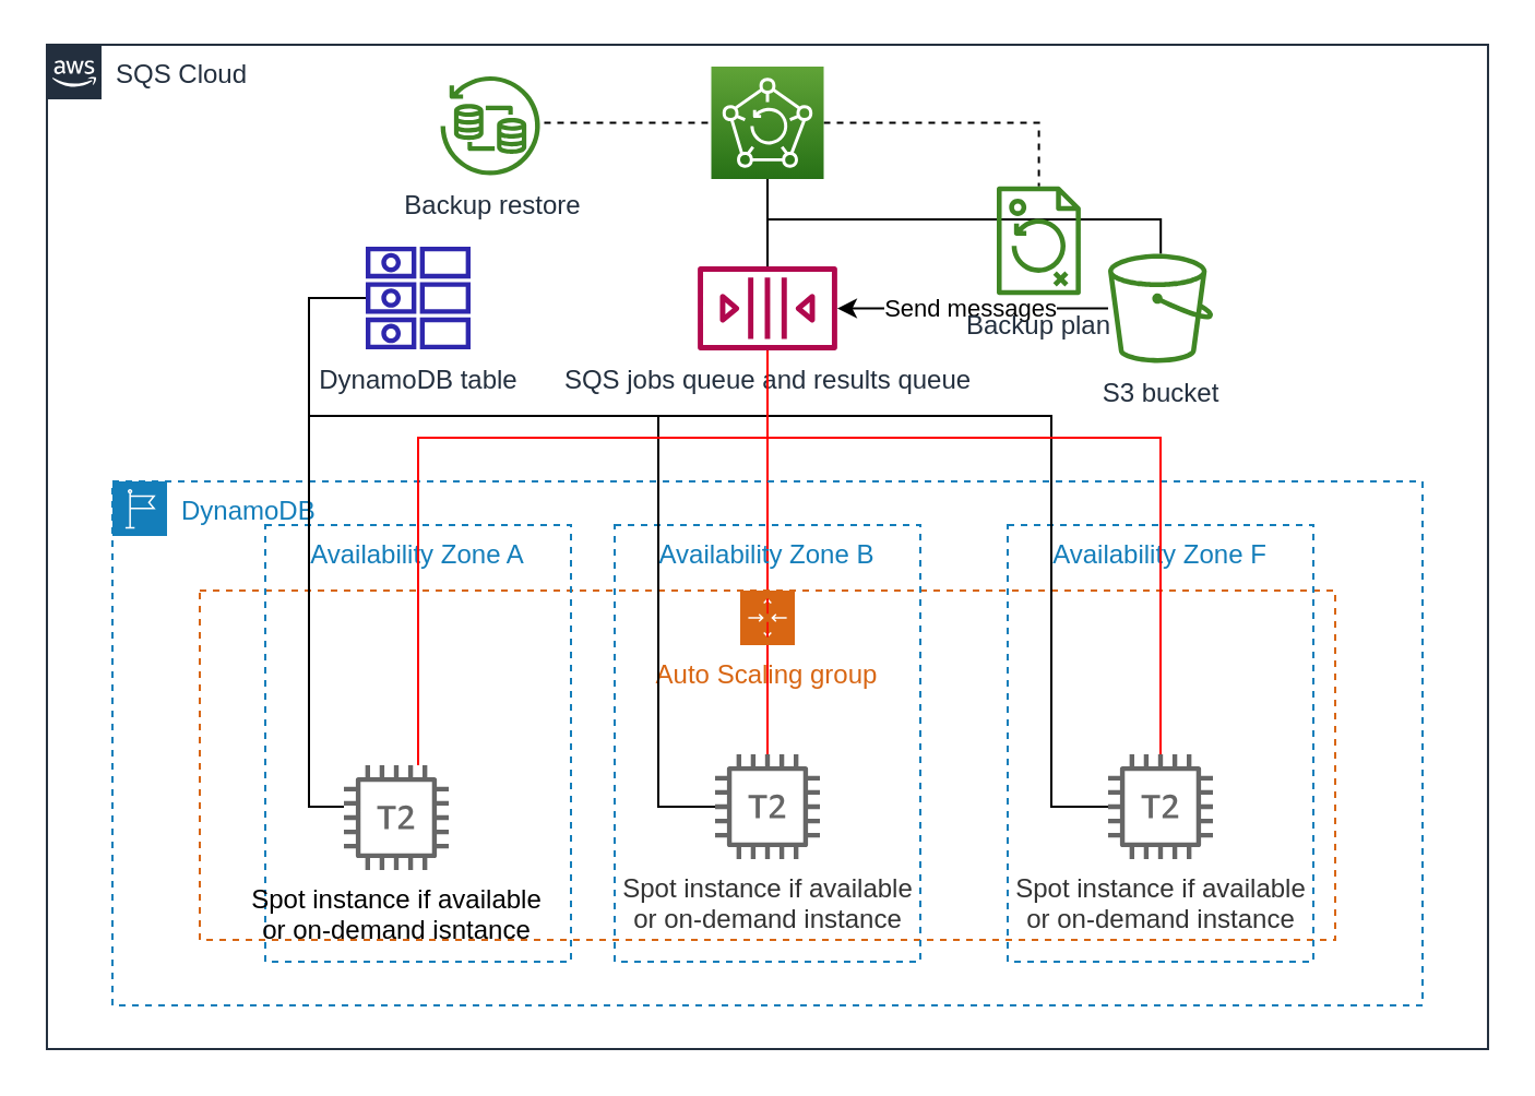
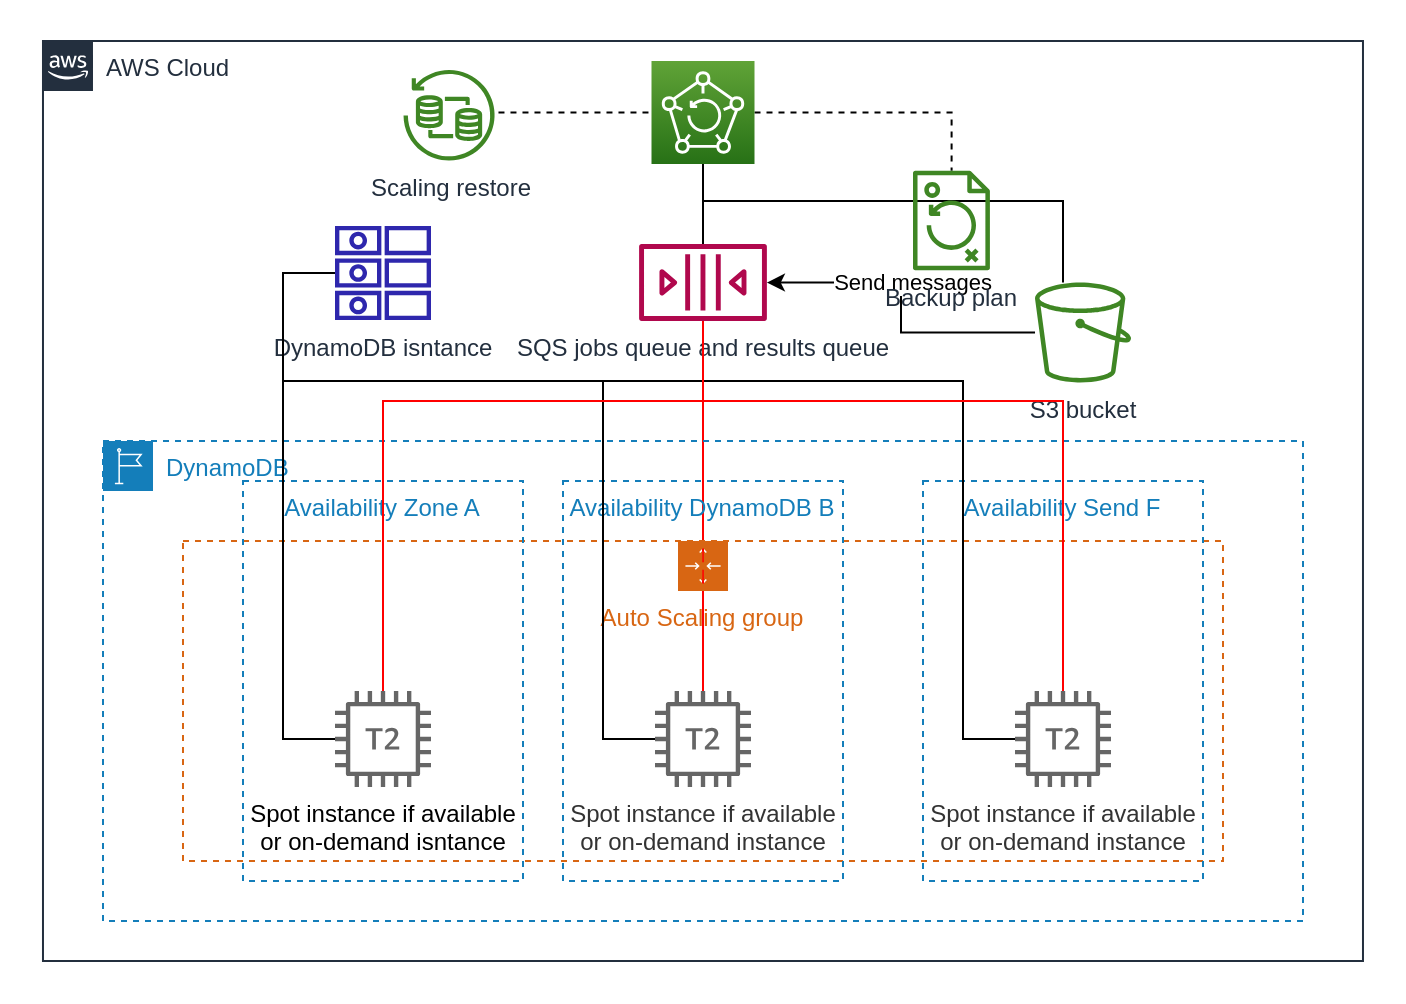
- <mxCell id="2" value="SQS Cloud" style="points=[[0,0],[0.25,0],[0.5,0],[0.75,0],[1,0],[1,0.25],[1,0.5],[1,0.75],[1,1],[0.75,1],[0.5,1],[0.25,1],[0,1],[0,0.75],[0,0.5],[0,0.25]];outlineConnect=0;gradientColor=none;html=1;whiteSpace=wrap;fontSize=12;fontStyle=0;container=0;pointerEvents=0;collapsible=0;recursiveResize=0;shape=mxgraph.aws4.group;grIcon=mxgraph.aws4.group_aws_cloud_alt;strokeColor=#232F3E;fillColor=none;verticalAlign=top;align=left;spacingLeft=30;fontColor=#232F3E;dashed=0;" parent="1" vertex="1"><mxGeometry x="20.99" y="20" width="660" height="460" as="geometry" /></mxCell>
+ <mxCell id="2" value="AWS Cloud" style="points=[[0,0],[0.25,0],[0.5,0],[0.75,0],[1,0],[1,0.25],[1,0.5],[1,0.75],[1,1],[0.75,1],[0.5,1],[0.25,1],[0,1],[0,0.75],[0,0.5],[0,0.25]];outlineConnect=0;gradientColor=none;html=1;whiteSpace=wrap;fontSize=12;fontStyle=0;container=0;pointerEvents=0;collapsible=0;recursiveResize=0;shape=mxgraph.aws4.group;grIcon=mxgraph.aws4.group_aws_cloud_alt;strokeColor=#232F3E;fillColor=none;verticalAlign=top;align=left;spacingLeft=30;fontColor=#232F3E;dashed=0;" parent="1" vertex="1"><mxGeometry x="20.99" y="20" width="660" height="460" as="geometry" /></mxCell>
- <mxCell id="30" value="Backup restore" style="sketch=0;outlineConnect=0;fontColor=#232F3E;gradientColor=none;fillColor=#3F8624;strokeColor=none;dashed=0;verticalLabelPosition=bottom;verticalAlign=top;align=center;html=1;fontSize=12;fontStyle=0;aspect=fixed;pointerEvents=1;shape=mxgraph.aws4.backup_restore;" vertex="1" parent="1"><mxGeometry x="201" y="31.75" width="48" height="48" as="geometry" /></mxCell>
+ <mxCell id="30" value="Scaling restore" style="sketch=0;outlineConnect=0;fontColor=#232F3E;gradientColor=none;fillColor=#3F8624;strokeColor=none;dashed=0;verticalLabelPosition=bottom;verticalAlign=top;align=center;html=1;fontSize=12;fontStyle=0;aspect=fixed;pointerEvents=1;shape=mxgraph.aws4.backup_restore;" vertex="1" parent="1"><mxGeometry x="201" y="31.75" width="48" height="48" as="geometry" /></mxCell>
- <mxCell id="5" value="S3 bucket" style="sketch=0;outlineConnect=0;fontColor=#232F3E;gradientColor=none;fillColor=#3F8624;strokeColor=none;dashed=0;verticalLabelPosition=bottom;verticalAlign=top;align=center;html=1;fontSize=12;fontStyle=0;aspect=fixed;pointerEvents=1;shape=mxgraph.aws4.bucket;" parent="1" vertex="1"><mxGeometry x="507" y="115.75" width="48.08" height="50" as="geometry" /></mxCell>
+ <mxCell id="5" value="S3 bucket" style="sketch=0;outlineConnect=0;fontColor=#232F3E;gradientColor=none;fillColor=#3F8624;strokeColor=none;dashed=0;verticalLabelPosition=bottom;verticalAlign=top;align=center;html=1;fontSize=12;fontStyle=0;aspect=fixed;pointerEvents=1;shape=mxgraph.aws4.bucket;" parent="1" vertex="1"><mxGeometry x="517" y="140.75" width="48.08" height="50" as="geometry" /></mxCell>
- <mxCell id="10" value="DynamoDB table" style="sketch=0;outlineConnect=0;fontColor=#232F3E;gradientColor=none;fillColor=#2E27AD;strokeColor=none;dashed=0;verticalLabelPosition=bottom;verticalAlign=top;align=center;html=1;fontSize=12;fontStyle=0;aspect=fixed;pointerEvents=1;shape=mxgraph.aws4.attributes;" parent="1" vertex="1"><mxGeometry x="167" y="112" width="48" height="48" as="geometry" /></mxCell>
+ <mxCell id="10" value="DynamoDB isntance" style="sketch=0;outlineConnect=0;fontColor=#232F3E;gradientColor=none;fillColor=#2E27AD;strokeColor=none;dashed=0;verticalLabelPosition=bottom;verticalAlign=top;align=center;html=1;fontSize=12;fontStyle=0;aspect=fixed;pointerEvents=1;shape=mxgraph.aws4.attributes;" parent="1" vertex="1"><mxGeometry x="167" y="112" width="48" height="48" as="geometry" /></mxCell>
- <mxCell id="16" value="Availability Zone B" style="fillColor=none;strokeColor=#147EBA;dashed=1;verticalAlign=top;fontStyle=0;fontColor=#147EBA;" parent="11" vertex="1"><mxGeometry x="230" y="20" width="140" height="200" as="geometry" /></mxCell>
+ <mxCell id="16" value="Availability DynamoDB B" style="fillColor=none;strokeColor=#147EBA;dashed=1;verticalAlign=top;fontStyle=0;fontColor=#147EBA;" parent="11" vertex="1"><mxGeometry x="230" y="20" width="140" height="200" as="geometry" /></mxCell>
- <mxCell id="17" value="Availability Zone F" style="fillColor=none;strokeColor=#147EBA;dashed=1;verticalAlign=top;fontStyle=0;fontColor=#147EBA;" parent="11" vertex="1"><mxGeometry x="410" y="20" width="140" height="200" as="geometry" /></mxCell>
+ <mxCell id="17" value="Availability Send F" style="fillColor=none;strokeColor=#147EBA;dashed=1;verticalAlign=top;fontStyle=0;fontColor=#147EBA;" parent="11" vertex="1"><mxGeometry x="410" y="20" width="140" height="200" as="geometry" /></mxCell>
- <mxCell id="18" value="Spot instance if available&lt;br&gt;or on-demand isntance" style="sketch=0;outlineConnect=0;fontColor=#000000;gradientColor=none;fillColor=#666666;strokeColor=none;dashed=0;verticalLabelPosition=bottom;verticalAlign=top;align=center;html=1;fontSize=12;fontStyle=0;aspect=fixed;pointerEvents=1;shape=mxgraph.aws4.t2_instance;" parent="11" vertex="1"><mxGeometry x="106" y="130" width="48" height="48" as="geometry" /></mxCell>
+ <mxCell id="18" value="Spot instance if available&lt;br&gt;or on-demand isntance" style="sketch=0;outlineConnect=0;fontColor=#000000;gradientColor=none;fillColor=#666666;strokeColor=none;dashed=0;verticalLabelPosition=bottom;verticalAlign=top;align=center;html=1;fontSize=12;fontStyle=0;aspect=fixed;pointerEvents=1;shape=mxgraph.aws4.t2_instance;" parent="11" vertex="1"><mxGeometry x="116" y="125" width="48" height="48" as="geometry" /></mxCell>
